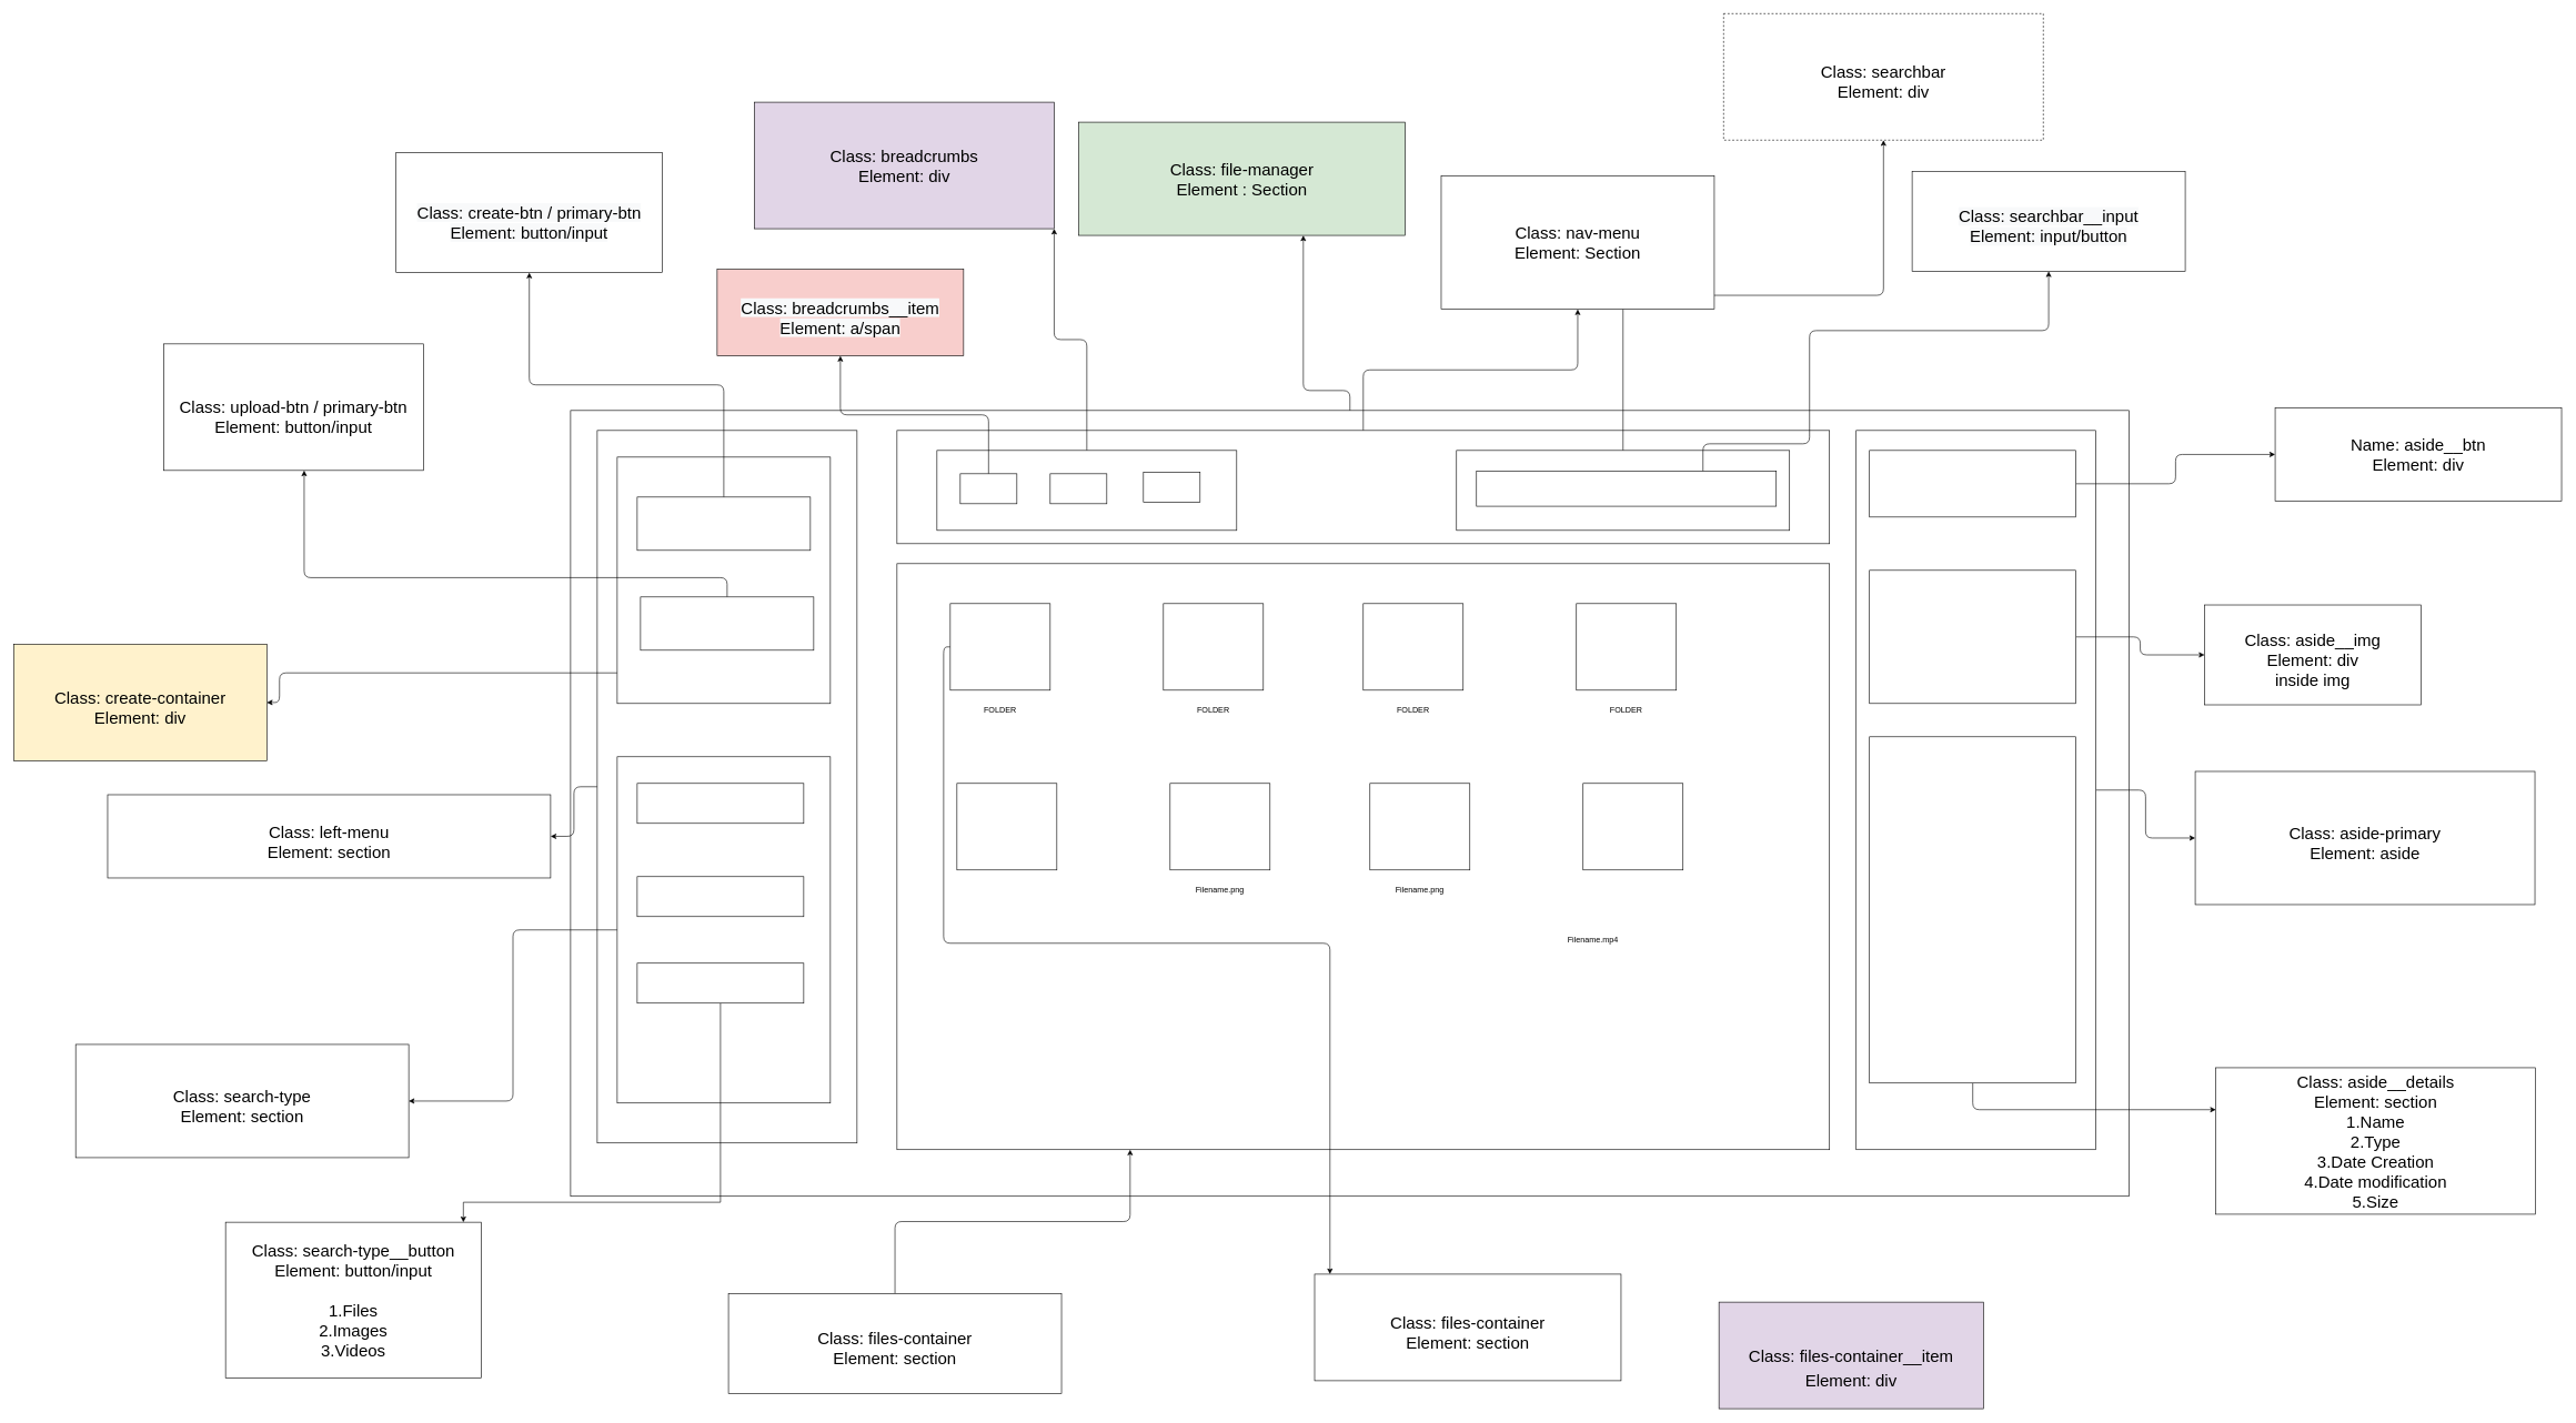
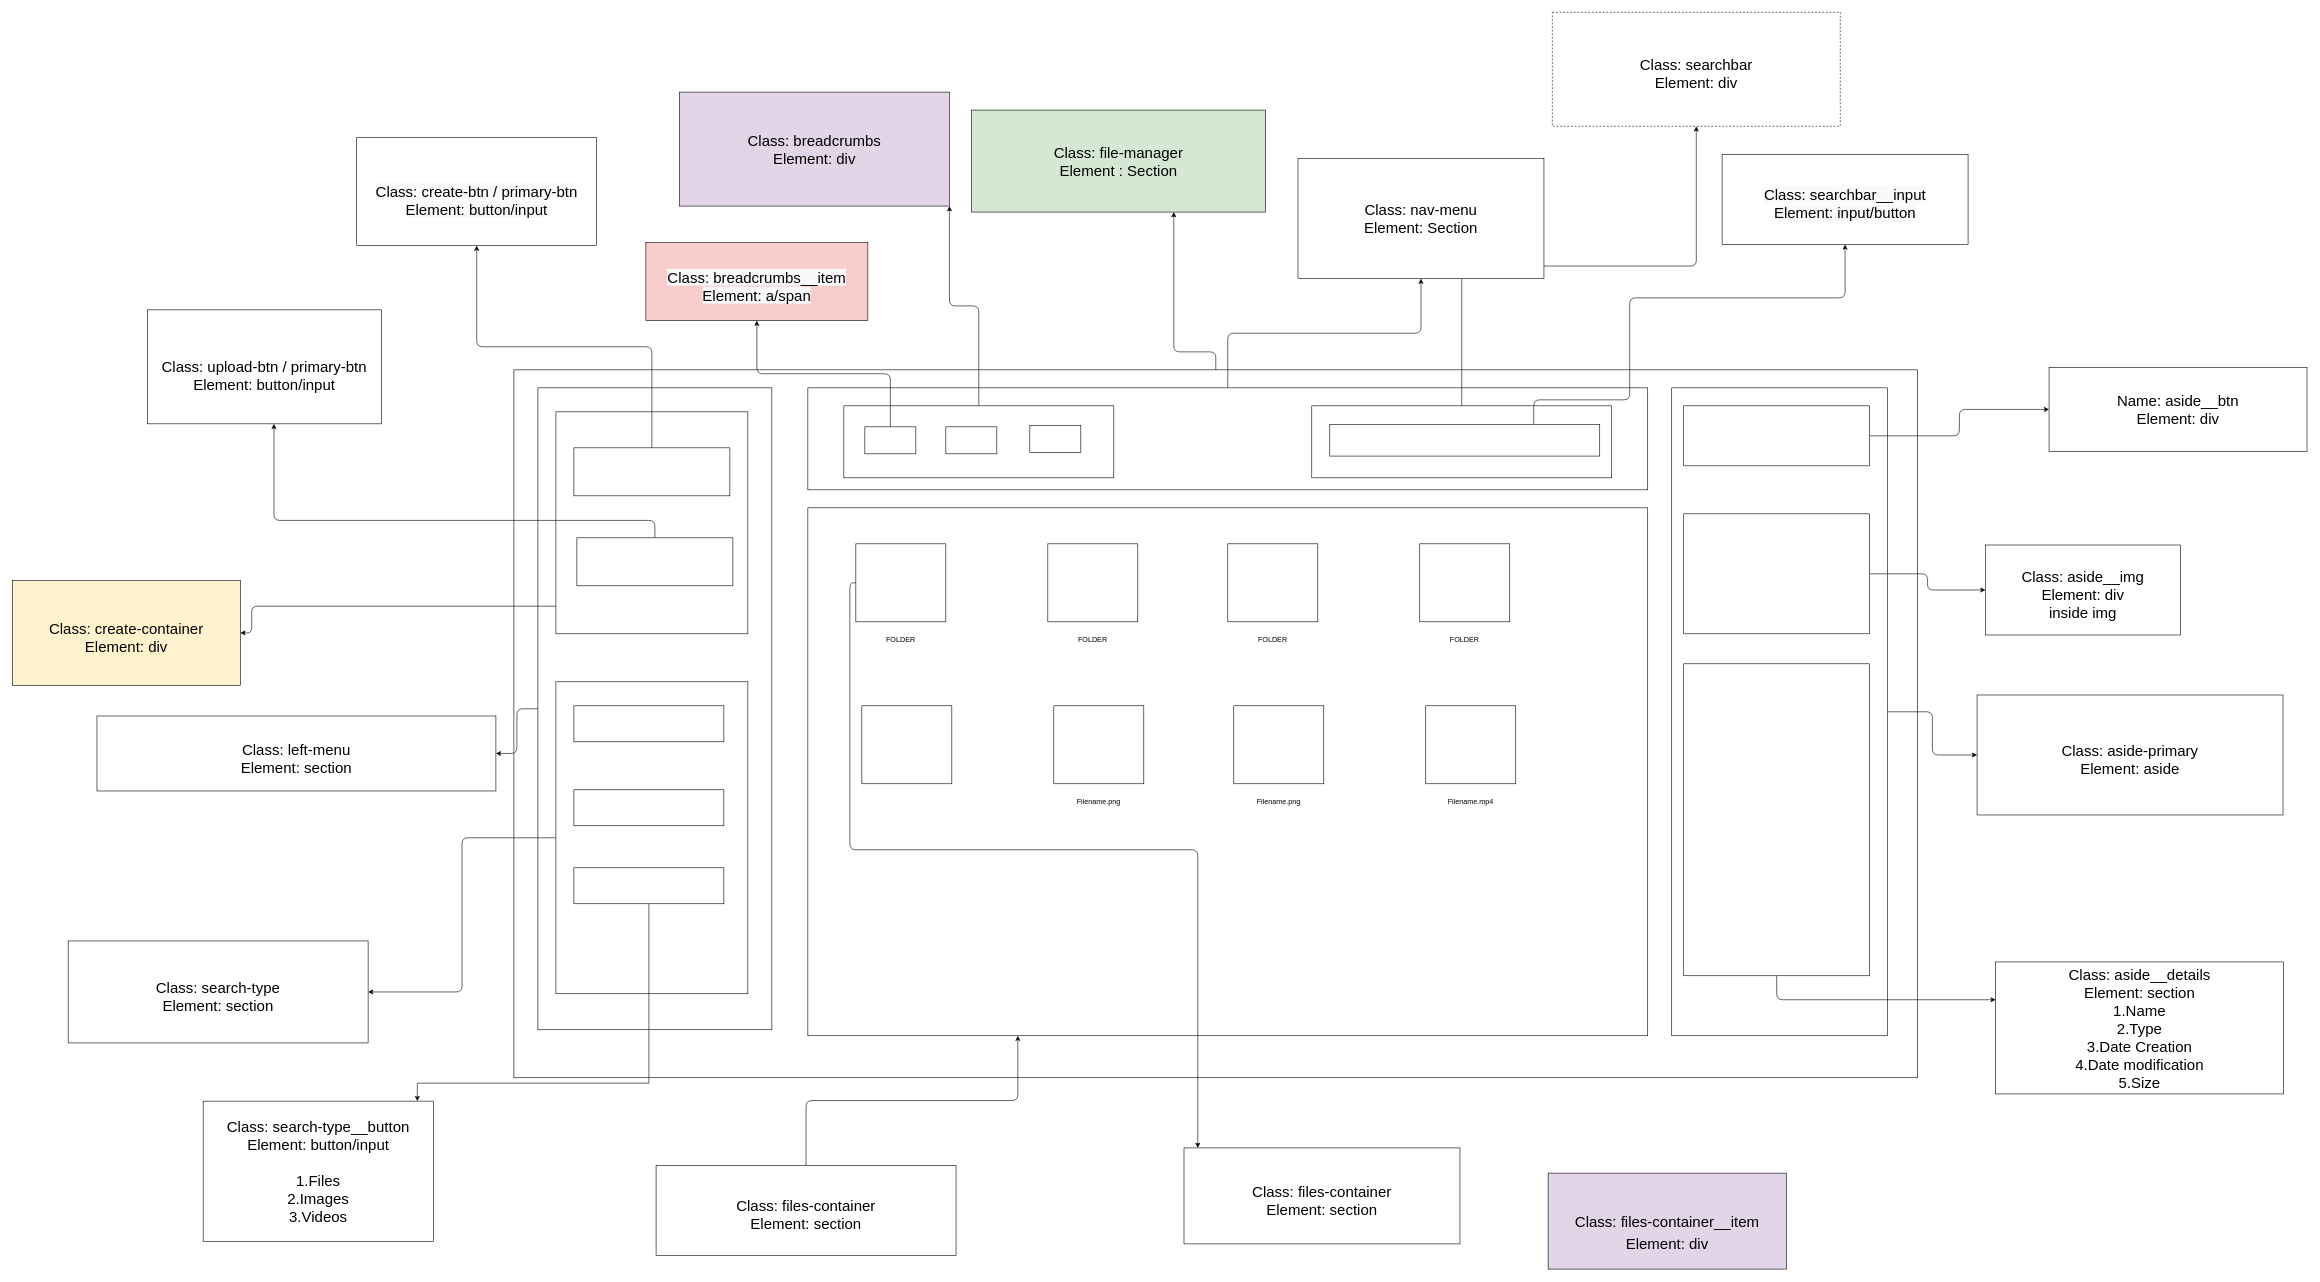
- <mxCell id="26" value="Filename.mp4" style="text;html=1;strokeColor=none;fillColor=none;align=center;verticalAlign=middle;whiteSpace=wrap;" parent="1" vertex="1"><mxGeometry x="2316" y="1391" width="150" height="40" as="geometry" /></mxCell>
+ <mxCell id="26" value="Filename.mp4" style="text;html=1;strokeColor=none;fillColor=none;align=center;verticalAlign=middle;whiteSpace=wrap;" parent="1" vertex="1"><mxGeometry x="2376" y="1316" width="150" height="40" as="geometry" /></mxCell>
